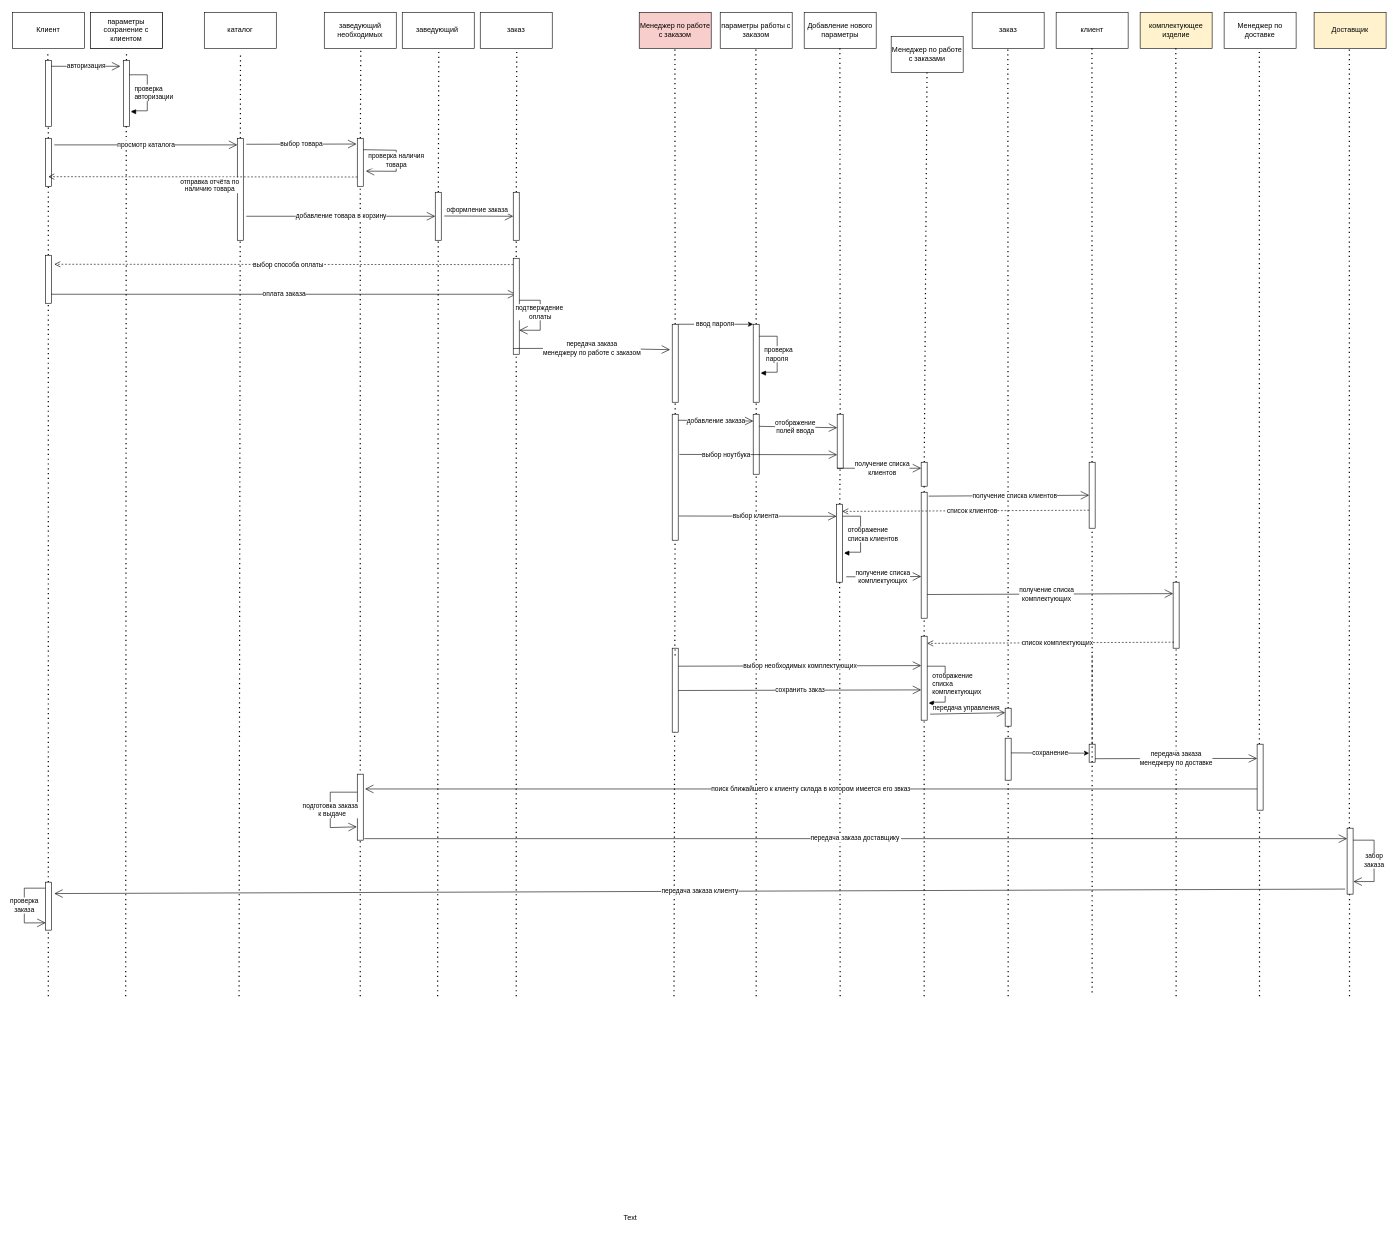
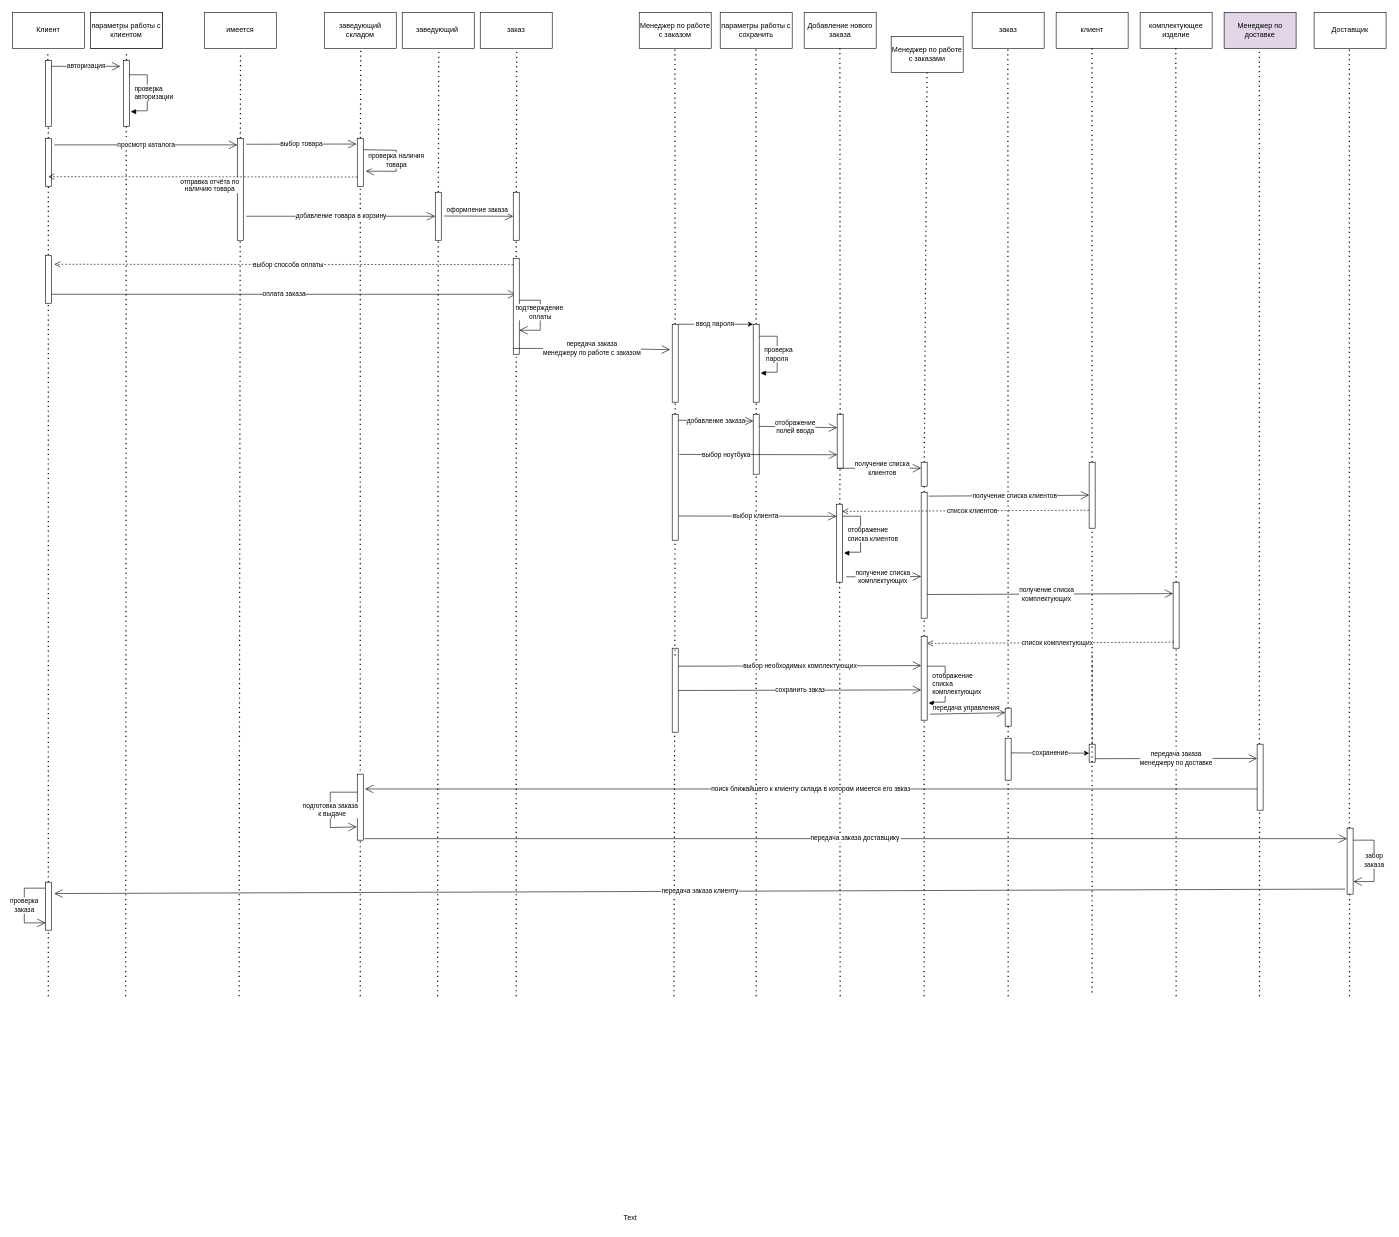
- <mxCell id="76" value="параметры сохранение с клиентом" style="whiteSpace=wrap;html=1;" parent="1" vertex="1"><mxGeometry x="150" y="20" width="120" height="60" as="geometry" /></mxCell>
+ <mxCell id="76" value="параметры работы с клиентом" style="whiteSpace=wrap;html=1;" parent="1" vertex="1"><mxGeometry x="150" y="20" width="120" height="60" as="geometry" /></mxCell>
- <mxCell id="65" value="каталог" style="whiteSpace=wrap;html=1;" parent="1" vertex="1"><mxGeometry x="340" y="20" width="120" height="60" as="geometry" /></mxCell>
+ <mxCell id="65" value="имеется" style="whiteSpace=wrap;html=1;" parent="1" vertex="1"><mxGeometry x="340" y="20" width="120" height="60" as="geometry" /></mxCell>
- <mxCell id="64" value="заведующий необходимых" style="whiteSpace=wrap;html=1;" parent="1" vertex="1"><mxGeometry x="540" y="20" width="120" height="60" as="geometry" /></mxCell>
+ <mxCell id="64" value="заведующий складом" style="whiteSpace=wrap;html=1;" parent="1" vertex="1"><mxGeometry x="540" y="20" width="120" height="60" as="geometry" /></mxCell>
- <mxCell id="2" value="Менеджер по работе с заказом" style="whiteSpace=wrap;html=1;fillColor=#f8cecc;" parent="1" vertex="1"><mxGeometry x="1065" y="20" width="120" height="60" as="geometry" /></mxCell>
+ <mxCell id="2" value="Менеджер по работе с заказом" style="whiteSpace=wrap;html=1;" parent="1" vertex="1"><mxGeometry x="1065" y="20" width="120" height="60" as="geometry" /></mxCell>
- <mxCell id="3" value="параметры работы с заказом" style="whiteSpace=wrap;html=1;" parent="1" vertex="1"><mxGeometry x="1200" y="20" width="120" height="60" as="geometry" /></mxCell>
+ <mxCell id="3" value="параметры работы с сохранить" style="whiteSpace=wrap;html=1;" parent="1" vertex="1"><mxGeometry x="1200" y="20" width="120" height="60" as="geometry" /></mxCell>
- <mxCell id="4" value="Добавление нового параметры" style="whiteSpace=wrap;html=1;" parent="1" vertex="1"><mxGeometry x="1340" y="20" width="120" height="60" as="geometry" /></mxCell>
+ <mxCell id="4" value="Добавление нового заказа" style="whiteSpace=wrap;html=1;" parent="1" vertex="1"><mxGeometry x="1340" y="20" width="120" height="60" as="geometry" /></mxCell>
- <mxCell id="36" value="комплектующее изделие" style="whiteSpace=wrap;html=1;fillColor=#fff2cc;" parent="1" vertex="1"><mxGeometry x="1900" y="20" width="120" height="60" as="geometry" /></mxCell>
+ <mxCell id="36" value="комплектующее изделие" style="whiteSpace=wrap;html=1;" parent="1" vertex="1"><mxGeometry x="1900" y="20" width="120" height="60" as="geometry" /></mxCell>
- <mxCell id="105" value="Менеджер по доставке" style="rounded=0;whiteSpace=wrap;html=1;" parent="1" vertex="1"><mxGeometry x="2040" y="20" width="120" height="60" as="geometry" /></mxCell>
+ <mxCell id="105" value="Менеджер по доставке" style="rounded=0;whiteSpace=wrap;html=1;fillColor=#e1d5e7;" parent="1" vertex="1"><mxGeometry x="2040" y="20" width="120" height="60" as="geometry" /></mxCell>
- <mxCell id="113" value="Доставщик" style="rounded=0;whiteSpace=wrap;html=1;fillColor=#fff2cc;" parent="1" vertex="1"><mxGeometry x="2190" y="20" width="120" height="60" as="geometry" /></mxCell>
+ <mxCell id="113" value="Доставщик" style="rounded=0;whiteSpace=wrap;html=1;" parent="1" vertex="1"><mxGeometry x="2190" y="20" width="120" height="60" as="geometry" /></mxCell>
